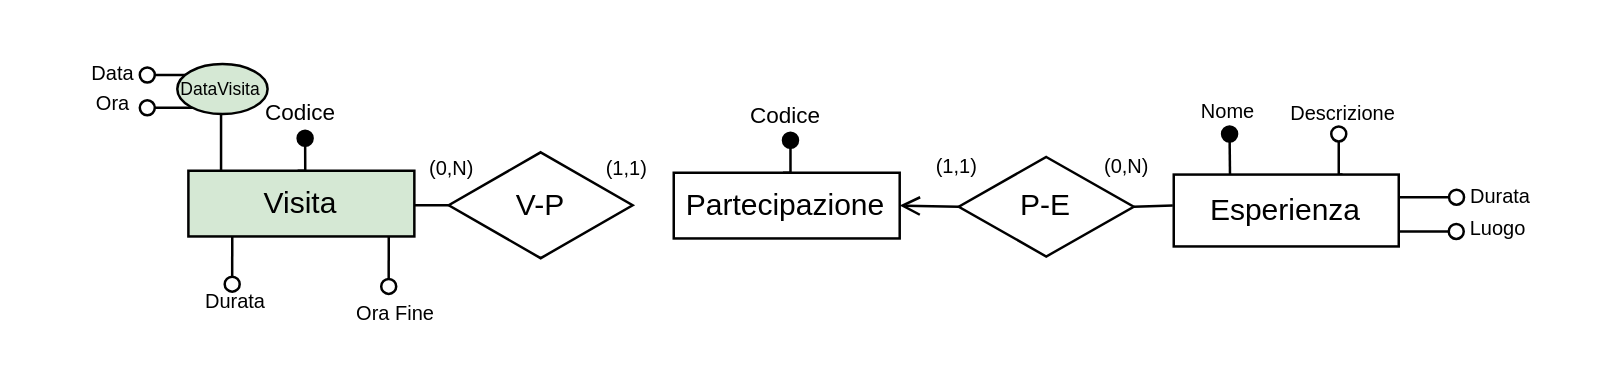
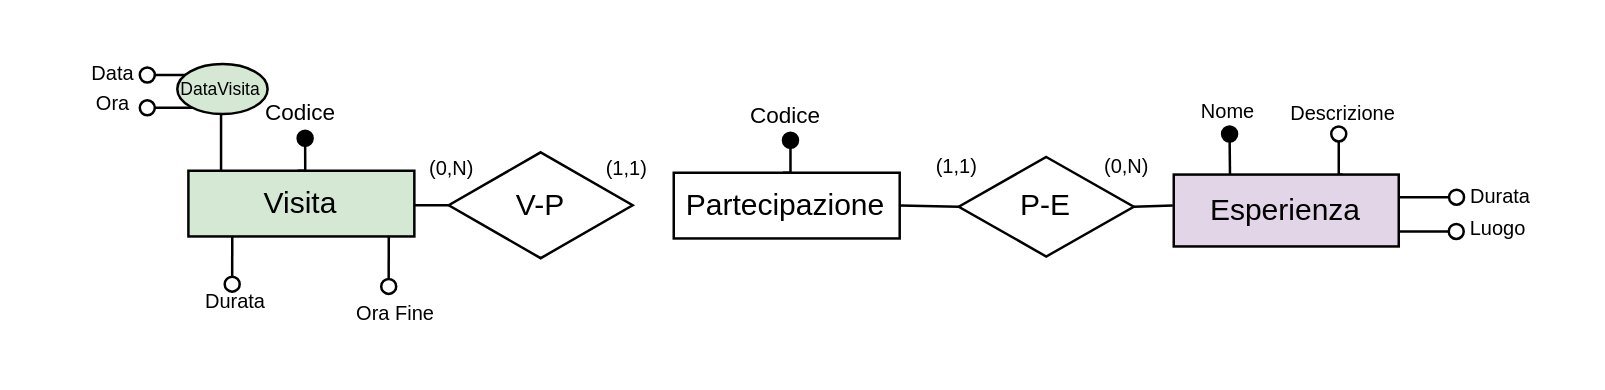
- <mxCell id="15" value="" style="endArrow=open;html=1;rounded=0;entryX=1;entryY=0.5;entryDx=0;entryDy=0;exitX=0;exitY=0.5;exitDx=0;exitDy=0;" parent="1" source="18" target="16" edge="1"><mxGeometry width="50" height="50" relative="1" as="geometry"><mxPoint x="429.19" y="81.6" as="sourcePoint" /><mxPoint x="245" y="81.34" as="targetPoint" /></mxGeometry></mxCell>
+ <mxCell id="15" value="" style="endArrow=none;html=1;rounded=0;entryX=1;entryY=0.5;entryDx=0;entryDy=0;exitX=0;exitY=0.5;exitDx=0;exitDy=0;" parent="1" source="18" target="16" edge="1"><mxGeometry width="50" height="50" relative="1" as="geometry"><mxPoint x="429.19" y="81.6" as="sourcePoint" /><mxPoint x="245" y="81.34" as="targetPoint" /></mxGeometry></mxCell>
- <mxCell id="4" value="Esperienza" style="whiteSpace=wrap;html=1;align=center;" parent="1" vertex="1"><mxGeometry x="469" y="69.33" width="90" height="28.75" as="geometry" /></mxCell>
+ <mxCell id="4" value="Esperienza" style="whiteSpace=wrap;html=1;align=center;fillColor=#e1d5e7;" parent="1" vertex="1"><mxGeometry x="469" y="69.33" width="90" height="28.75" as="geometry" /></mxCell>
